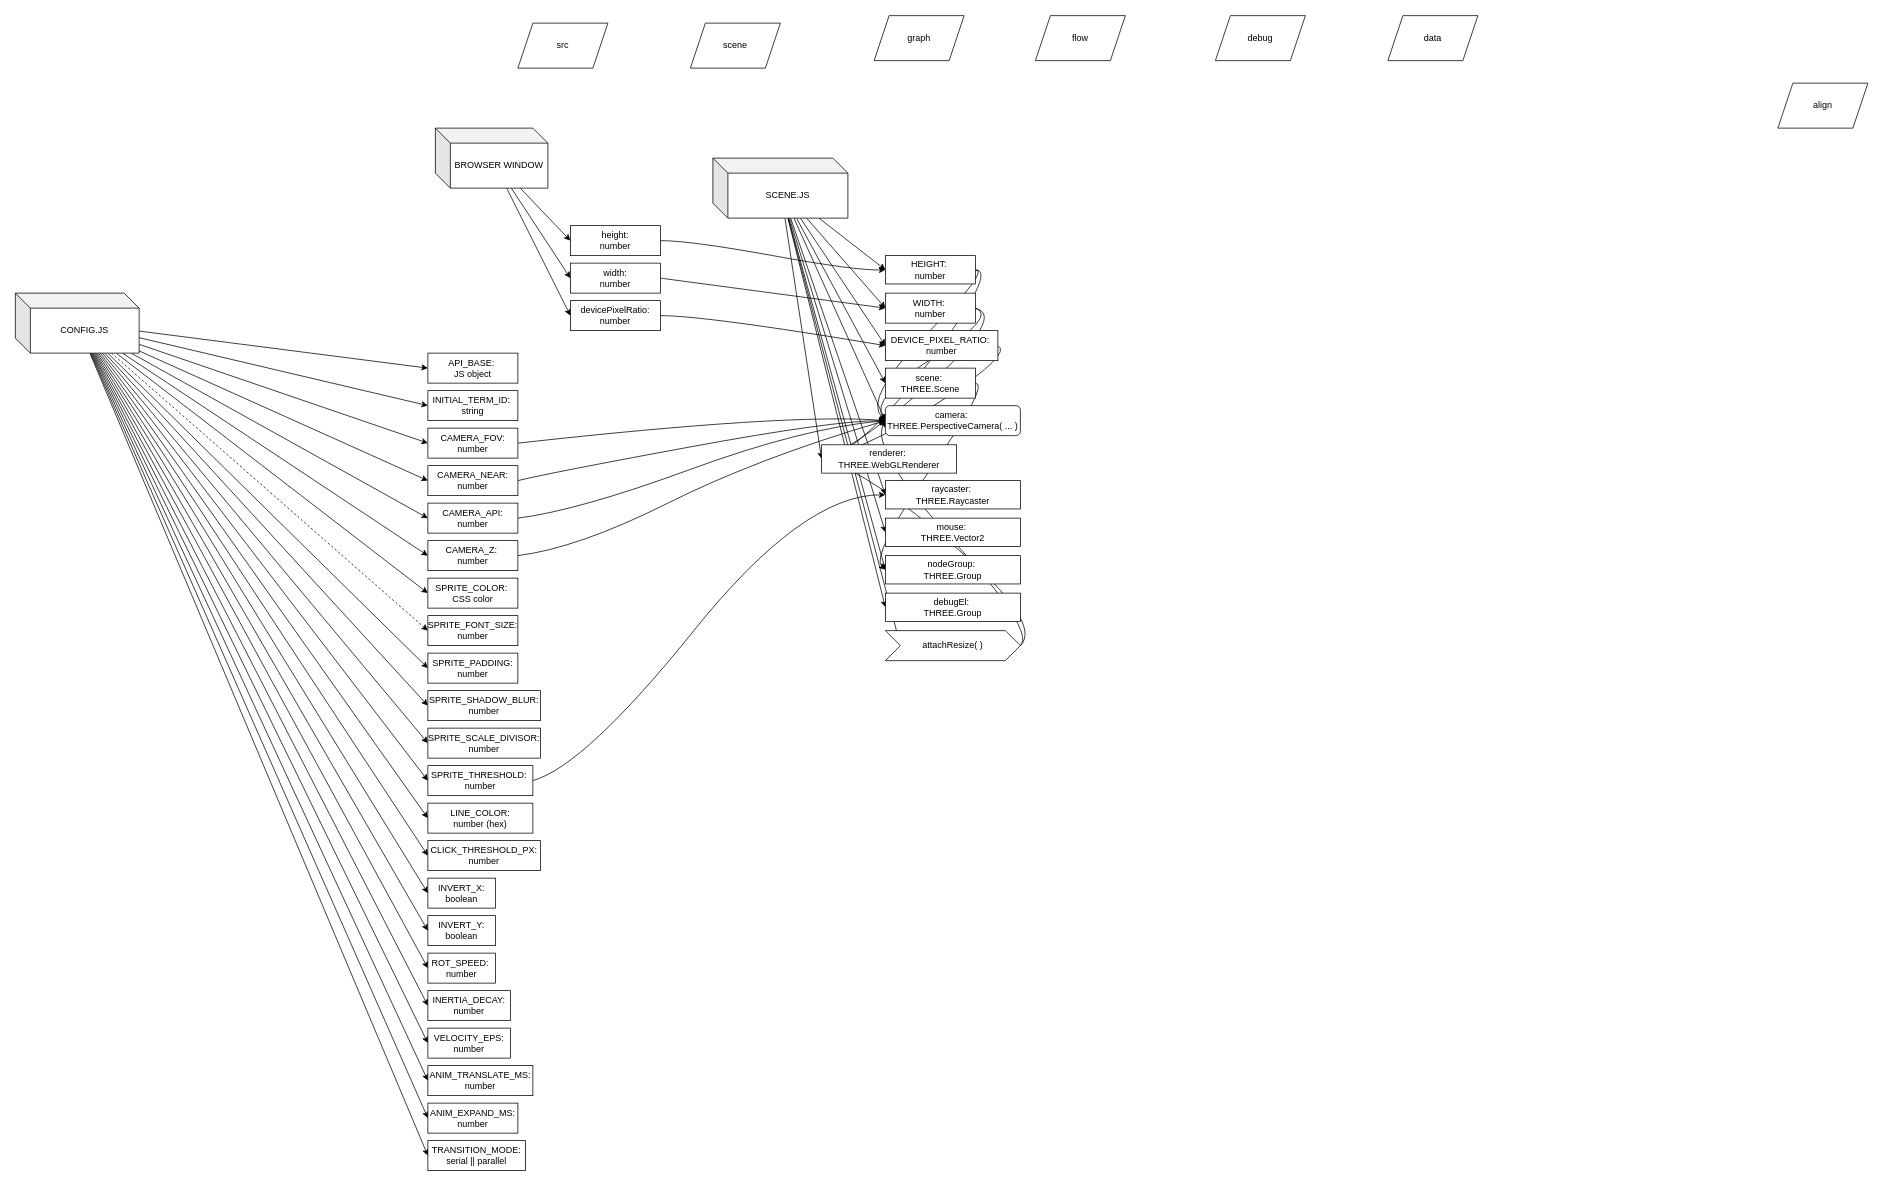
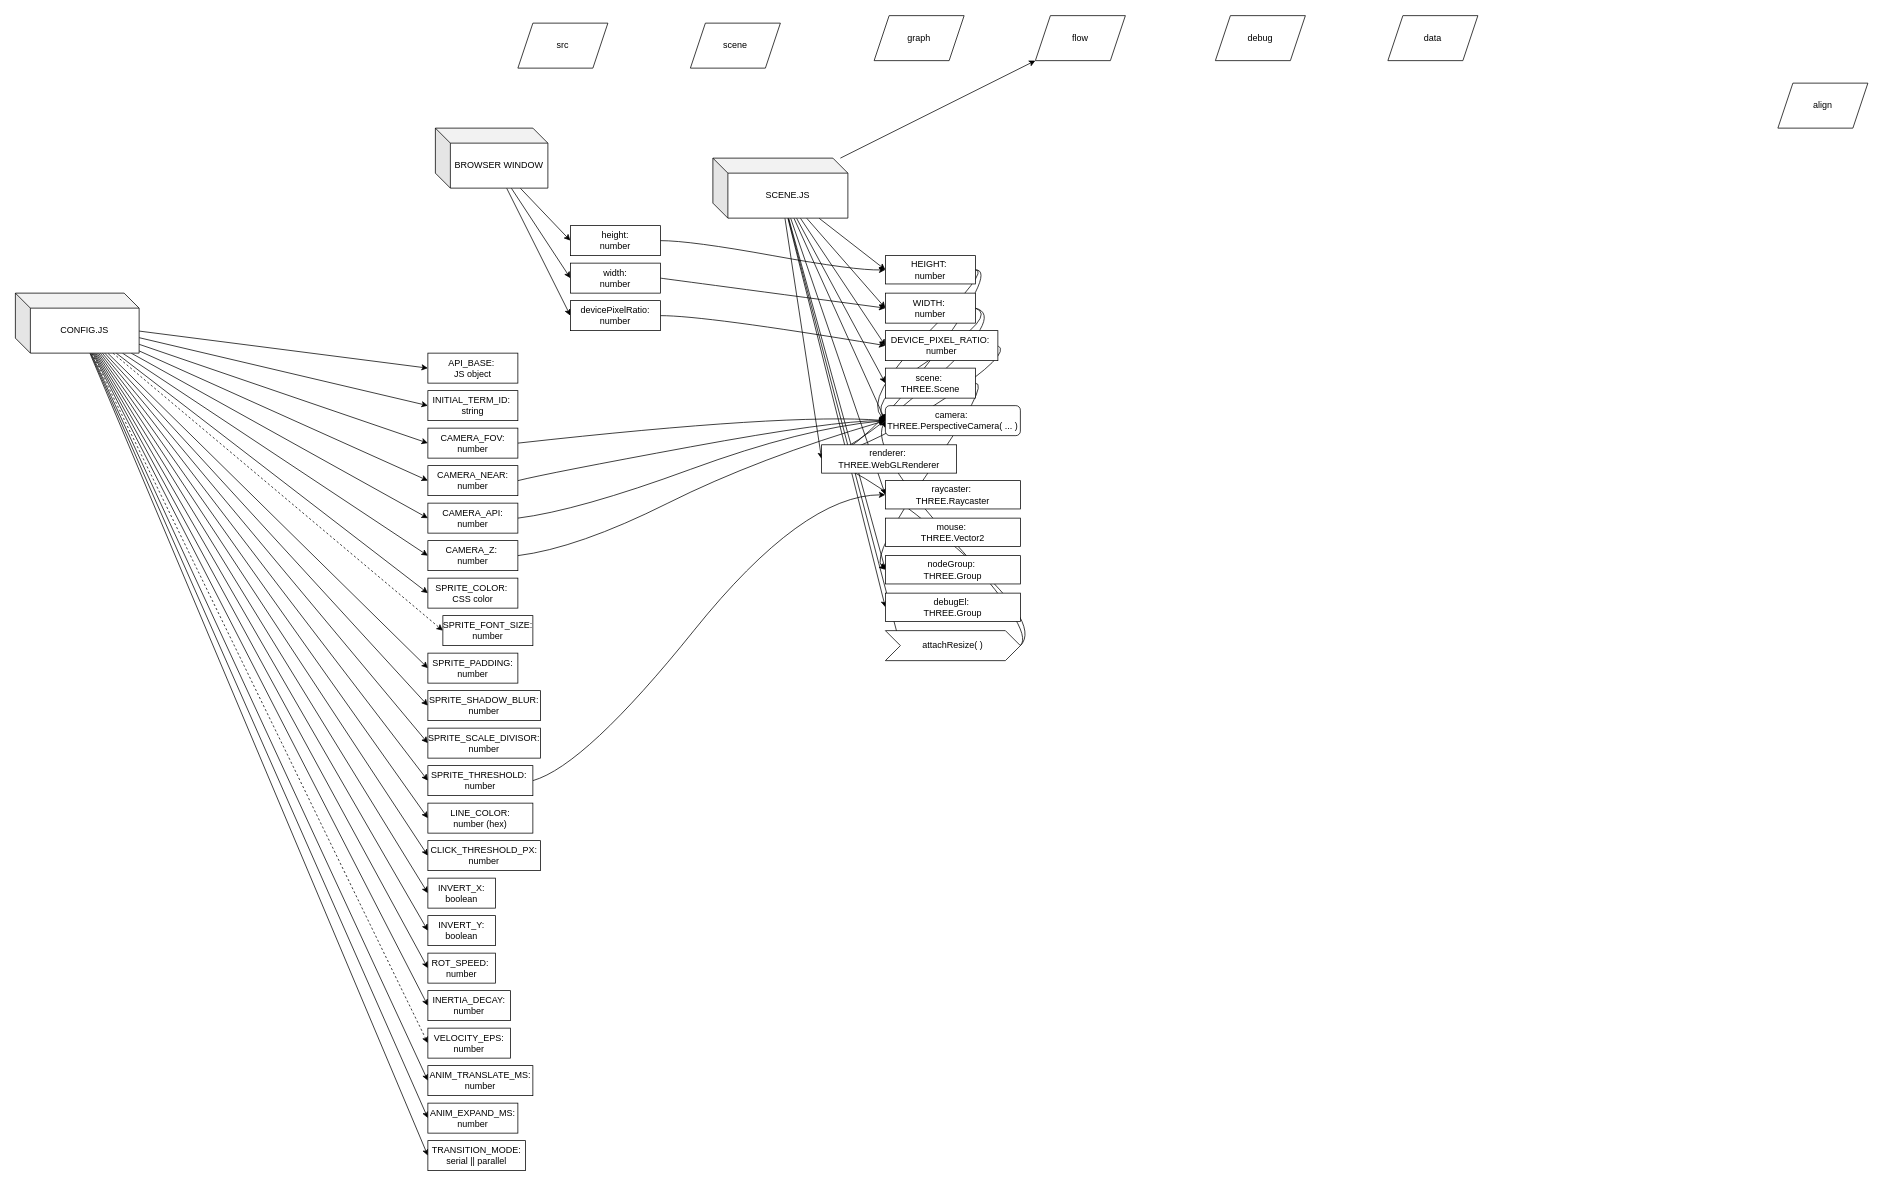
- <mxCell id="57" value="" style="endArrow=classic;html=1;rounded=0;entryX=0;entryY=0.5;entryDx=0;entryDy=0;" edge="1" parent="1" source="99" target="95"><mxGeometry width="50" height="50" relative="1" as="geometry"><mxPoint x="1070" y="690" as="sourcePoint" /><mxPoint x="1120" y="640" as="targetPoint" /></mxGeometry></mxCell>
+ <mxCell id="57" value="" style="endArrow=classic;html=1;rounded=0;" edge="1" parent="1" source="99" target="5"><mxGeometry width="50" height="50" relative="1" as="geometry"><mxPoint x="1070" y="690" as="sourcePoint" /><mxPoint x="1120" y="640" as="targetPoint" /></mxGeometry></mxCell>
- <mxCell id="67" value="SPRITE_FONT_SIZE:&lt;div&gt;number&lt;/div&gt;" style="rounded=0;whiteSpace=wrap;html=1;" vertex="1" parent="1"><mxGeometry x="570" y="820" width="120" height="40" as="geometry" /></mxCell>
+ <mxCell id="67" value="SPRITE_FONT_SIZE:&lt;div&gt;number&lt;/div&gt;" style="rounded=0;whiteSpace=wrap;html=1;" vertex="1" parent="1"><mxGeometry x="590" y="820" width="120" height="40" as="geometry" /></mxCell>
- <mxCell id="30" value="" style="endArrow=classic;html=1;rounded=0;entryX=0;entryY=0.5;entryDx=0;entryDy=0;" edge="1" parent="1" source="62" target="78"><mxGeometry width="50" height="50" relative="1" as="geometry"><mxPoint x="440" y="800" as="sourcePoint" /><mxPoint x="490" y="750" as="targetPoint" /></mxGeometry></mxCell>
+ <mxCell id="30" value="" style="endArrow=classic;html=1;rounded=0;entryX=0;entryY=0.5;entryDx=0;entryDy=0;dashed=1;" edge="1" parent="1" source="62" target="78"><mxGeometry width="50" height="50" relative="1" as="geometry"><mxPoint x="440" y="800" as="sourcePoint" /><mxPoint x="490" y="750" as="targetPoint" /></mxGeometry></mxCell>
